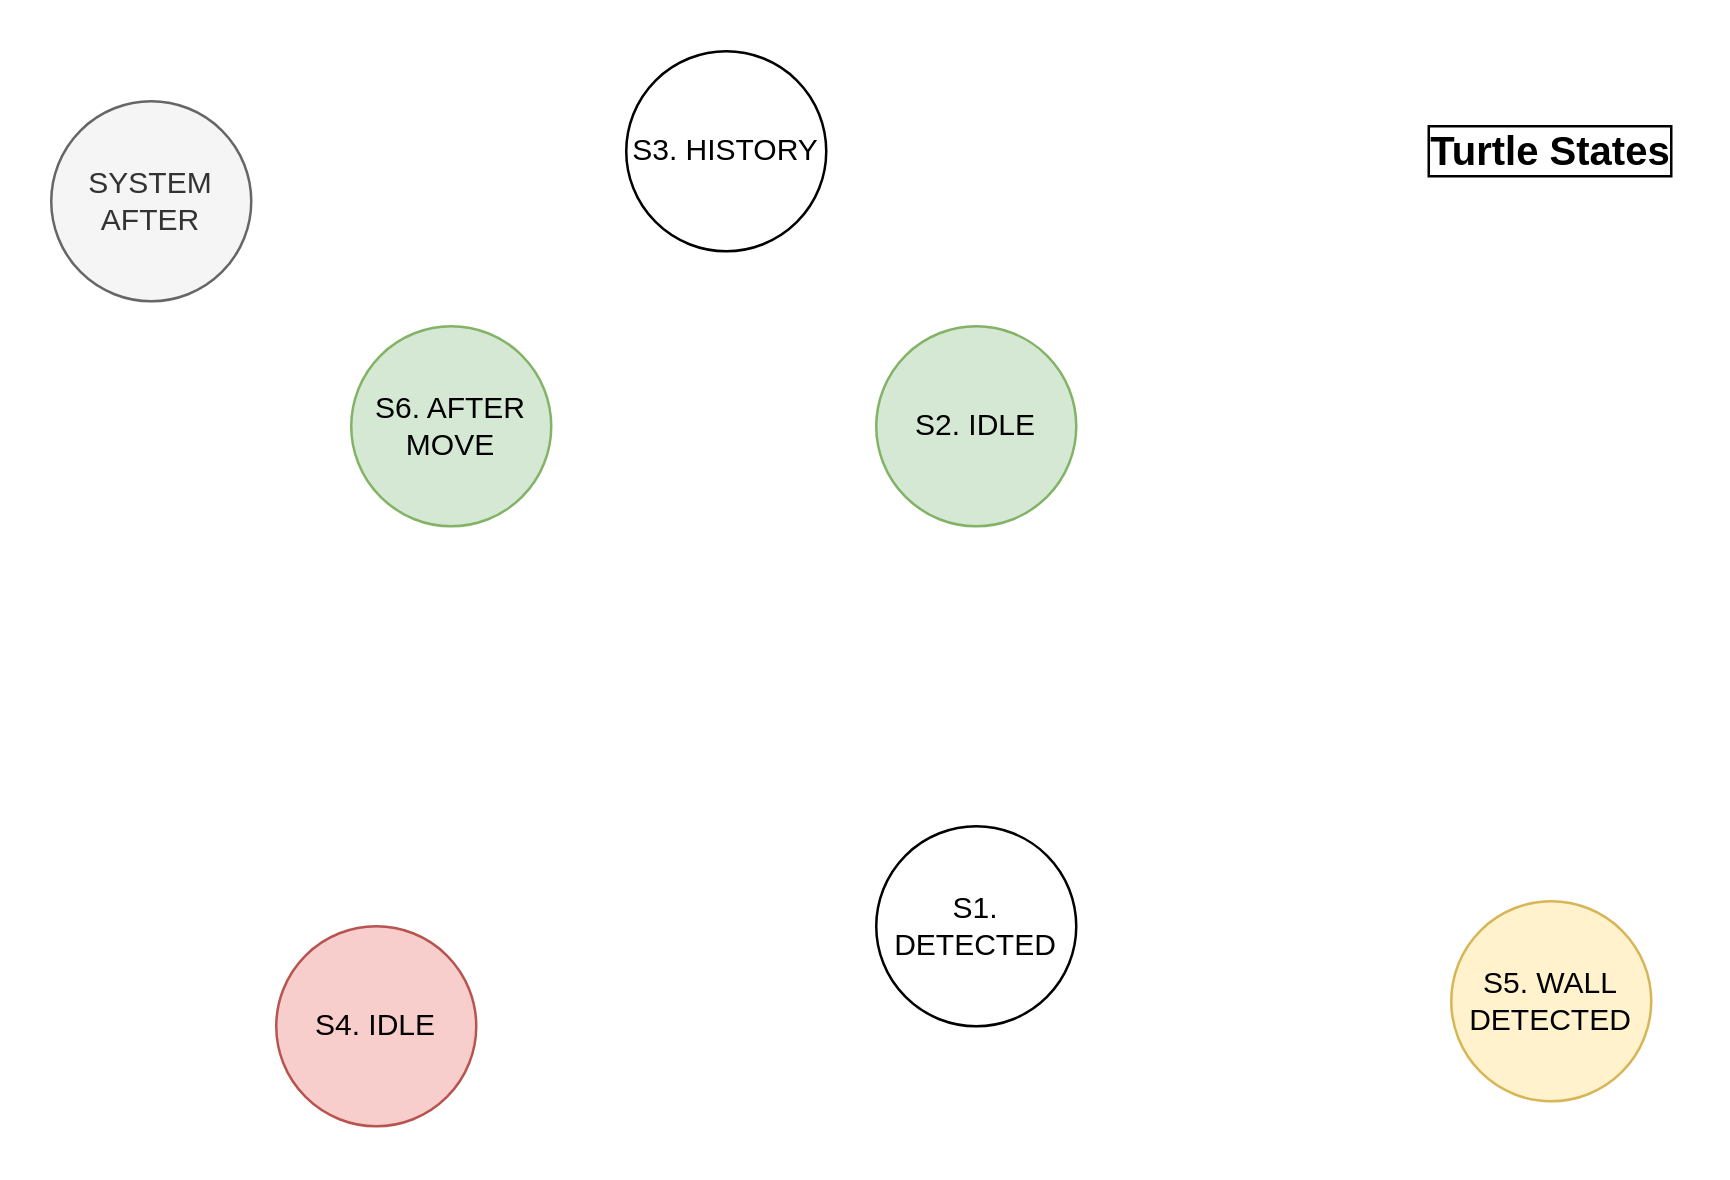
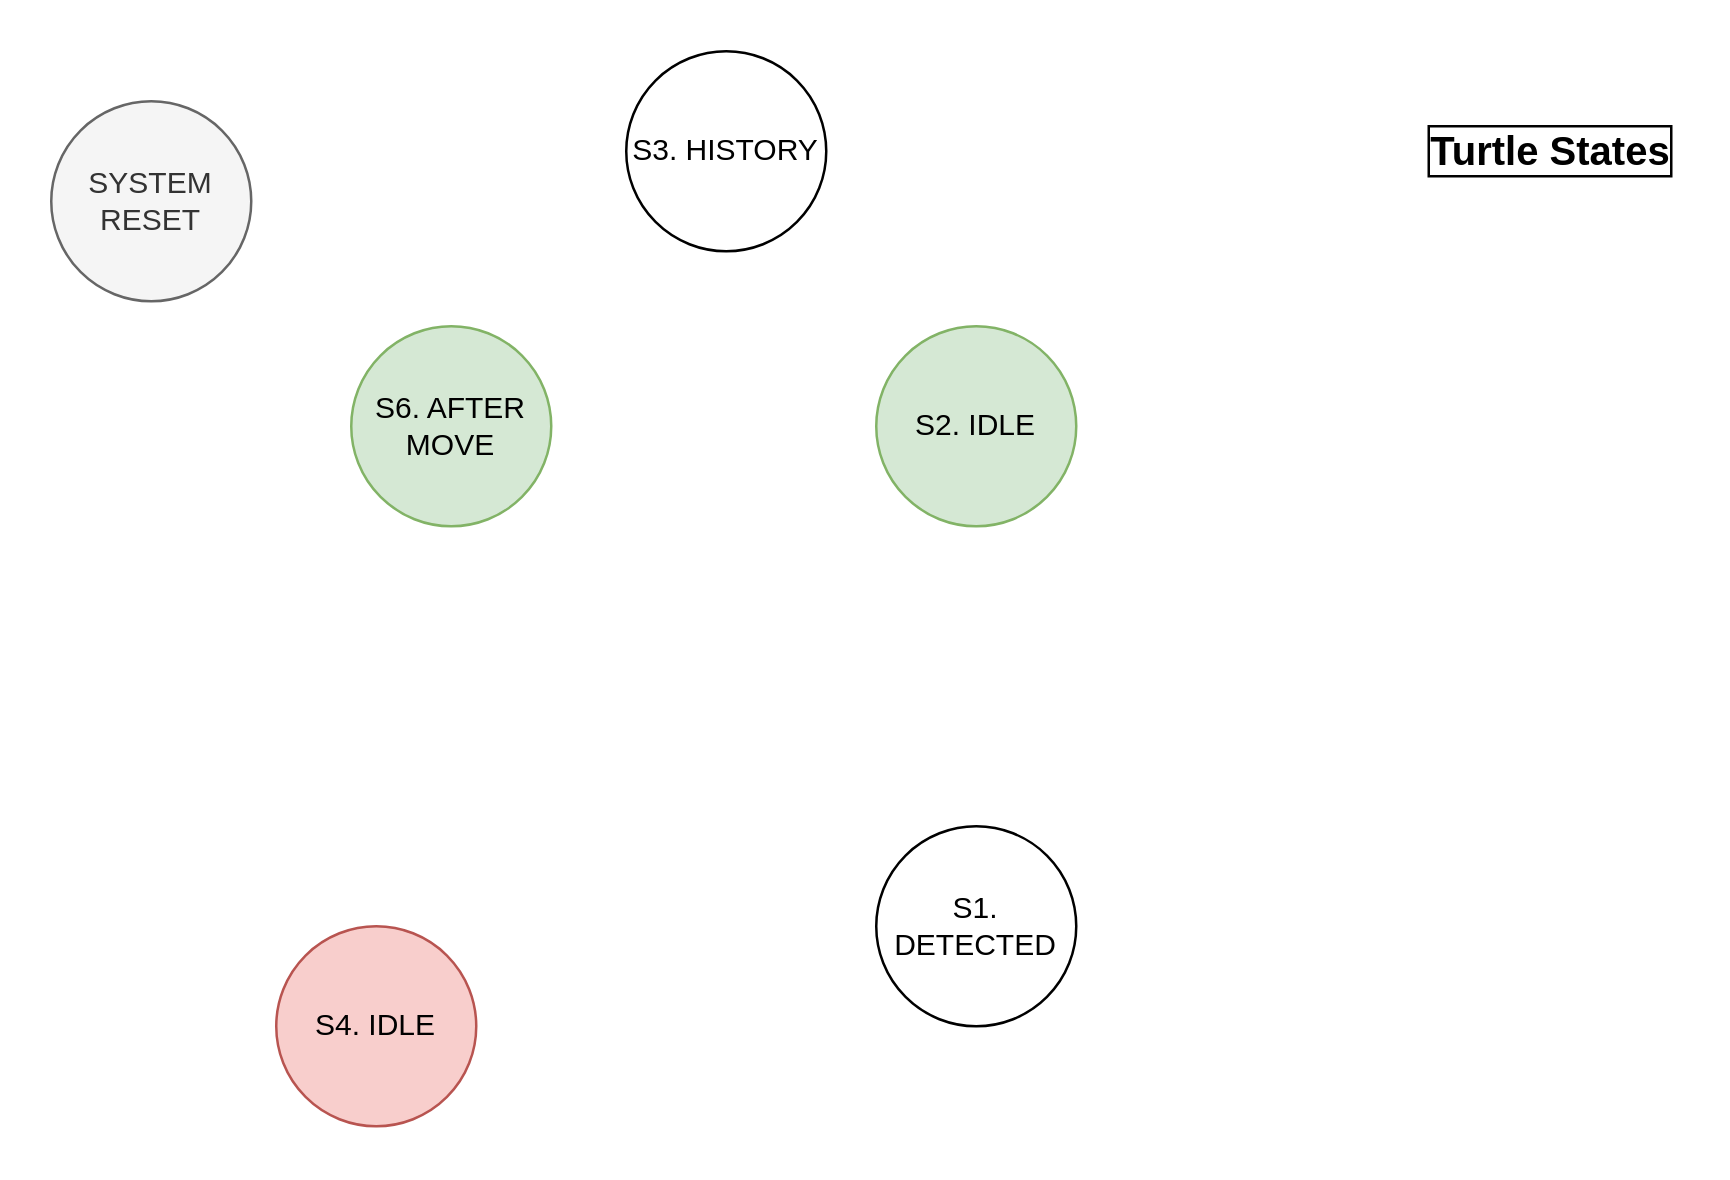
- <mxCell id="5" value="SYSTEM AFTER" style="ellipse;whiteSpace=wrap;html=1;aspect=fixed;fontFamily=Helvetica;fontSize=12;fillColor=#f5f5f5;strokeColor=#666666;fontColor=#333333;" parent="1" vertex="1"><mxGeometry x="20" y="40" width="80" height="80" as="geometry" /></mxCell>
+ <mxCell id="5" value="SYSTEM RESET" style="ellipse;whiteSpace=wrap;html=1;aspect=fixed;fontFamily=Helvetica;fontSize=12;fillColor=#f5f5f5;strokeColor=#666666;fontColor=#333333;" parent="1" vertex="1"><mxGeometry x="20" y="40" width="80" height="80" as="geometry" /></mxCell>
- <mxCell id="7" value="S5. WALL DETECTED" style="ellipse;whiteSpace=wrap;html=1;aspect=fixed;fontFamily=Helvetica;fontSize=12;fillColor=#fff2cc;strokeColor=#d6b656;" parent="1" vertex="1"><mxGeometry x="580" y="360" width="80" height="80" as="geometry" /></mxCell>
